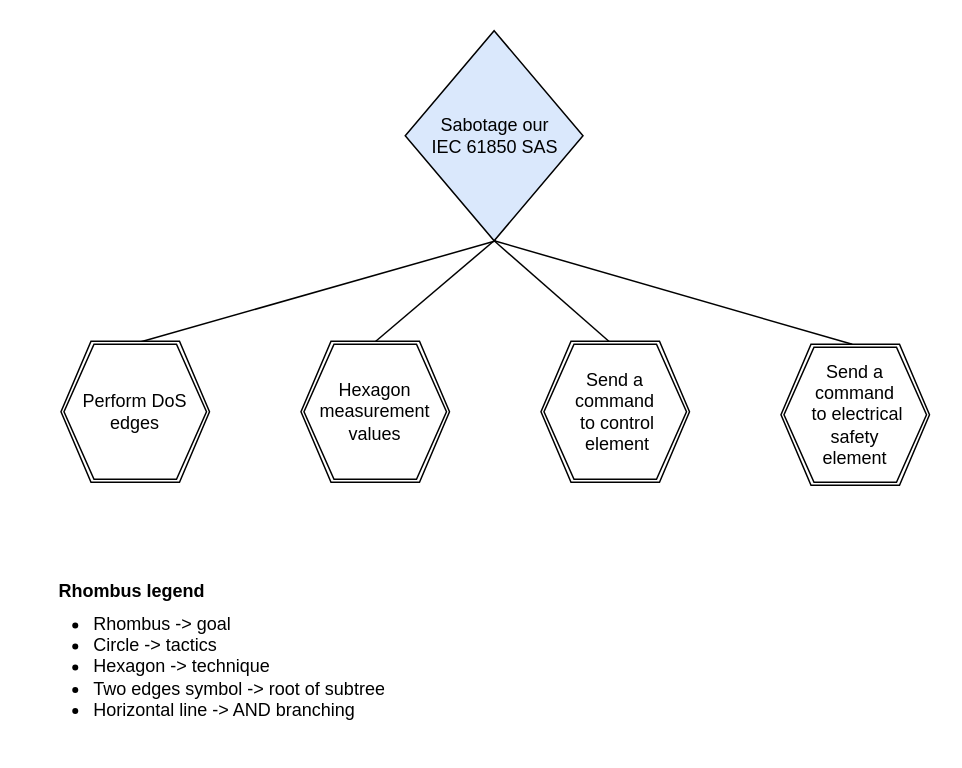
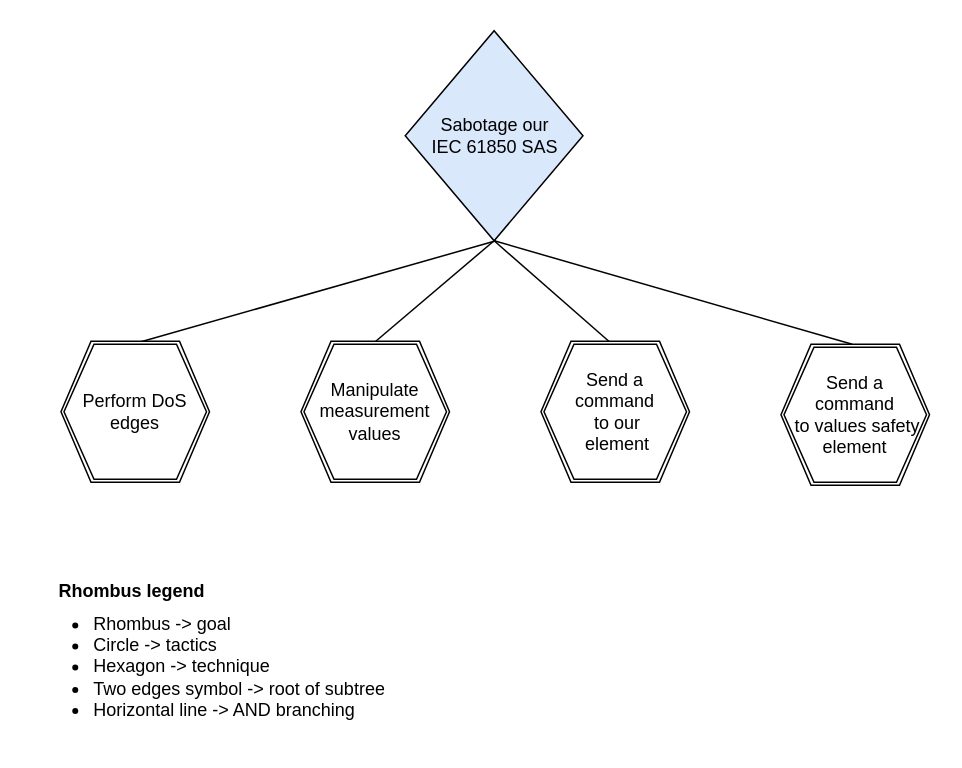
- <mxCell id="12" value="&lt;span&gt;Hexagon measurement values&lt;/span&gt;" style="shape=hexagon;perimeter=hexagonPerimeter2;whiteSpace=wrap;html=1;fixedSize=1;" parent="1" vertex="1"><mxGeometry x="202" y="229" width="95" height="90" as="geometry" /></mxCell>
+ <mxCell id="12" value="&lt;span&gt;Manipulate measurement values&lt;/span&gt;" style="shape=hexagon;perimeter=hexagonPerimeter2;whiteSpace=wrap;html=1;fixedSize=1;" parent="1" vertex="1"><mxGeometry x="202" y="229" width="95" height="90" as="geometry" /></mxCell>
- <mxCell id="14" value="&lt;span style=&quot;font-family: &amp;#34;helvetica&amp;#34;&quot;&gt;Send a&lt;/span&gt;&lt;br style=&quot;font-family: &amp;#34;helvetica&amp;#34;&quot;&gt;&lt;span style=&quot;font-family: &amp;#34;helvetica&amp;#34;&quot;&gt;command&lt;/span&gt;&lt;br style=&quot;font-family: &amp;#34;helvetica&amp;#34;&quot;&gt;&lt;span style=&quot;font-family: &amp;#34;helvetica&amp;#34;&quot;&gt;&amp;nbsp;to control&lt;/span&gt;&lt;br style=&quot;font-family: &amp;#34;helvetica&amp;#34;&quot;&gt;&lt;span style=&quot;font-family: &amp;#34;helvetica&amp;#34;&quot;&gt;&amp;nbsp;element&lt;/span&gt;" style="shape=hexagon;perimeter=hexagonPerimeter2;whiteSpace=wrap;html=1;fixedSize=1;" parent="1" vertex="1"><mxGeometry x="362" y="229" width="95" height="90" as="geometry" /></mxCell>
+ <mxCell id="14" value="&lt;span style=&quot;font-family: &amp;#34;helvetica&amp;#34;&quot;&gt;Send a&lt;/span&gt;&lt;br style=&quot;font-family: &amp;#34;helvetica&amp;#34;&quot;&gt;&lt;span style=&quot;font-family: &amp;#34;helvetica&amp;#34;&quot;&gt;command&lt;/span&gt;&lt;br style=&quot;font-family: &amp;#34;helvetica&amp;#34;&quot;&gt;&lt;span style=&quot;font-family: &amp;#34;helvetica&amp;#34;&quot;&gt;&amp;nbsp;to our&lt;/span&gt;&lt;br style=&quot;font-family: &amp;#34;helvetica&amp;#34;&quot;&gt;&lt;span style=&quot;font-family: &amp;#34;helvetica&amp;#34;&quot;&gt;&amp;nbsp;element&lt;/span&gt;" style="shape=hexagon;perimeter=hexagonPerimeter2;whiteSpace=wrap;html=1;fixedSize=1;" parent="1" vertex="1"><mxGeometry x="362" y="229" width="95" height="90" as="geometry" /></mxCell>
- <mxCell id="16" value="&lt;span style=&quot;font-family: &amp;#34;helvetica&amp;#34;&quot;&gt;Send a&lt;/span&gt;&lt;br style=&quot;font-family: &amp;#34;helvetica&amp;#34;&quot;&gt;&lt;span style=&quot;font-family: &amp;#34;helvetica&amp;#34;&quot;&gt;command&lt;/span&gt;&lt;br style=&quot;font-family: &amp;#34;helvetica&amp;#34;&quot;&gt;&lt;span style=&quot;font-family: &amp;#34;helvetica&amp;#34;&quot;&gt;&amp;nbsp;to electrical safety&lt;/span&gt;&lt;br style=&quot;font-family: &amp;#34;helvetica&amp;#34;&quot;&gt;&lt;span style=&quot;font-family: &amp;#34;helvetica&amp;#34;&quot;&gt;element&lt;/span&gt;" style="shape=hexagon;perimeter=hexagonPerimeter2;whiteSpace=wrap;html=1;fixedSize=1;" parent="1" vertex="1"><mxGeometry x="522" y="231" width="95" height="90" as="geometry" /></mxCell>
+ <mxCell id="16" value="&lt;span style=&quot;font-family: &amp;#34;helvetica&amp;#34;&quot;&gt;Send a&lt;/span&gt;&lt;br style=&quot;font-family: &amp;#34;helvetica&amp;#34;&quot;&gt;&lt;span style=&quot;font-family: &amp;#34;helvetica&amp;#34;&quot;&gt;command&lt;/span&gt;&lt;br style=&quot;font-family: &amp;#34;helvetica&amp;#34;&quot;&gt;&lt;span style=&quot;font-family: &amp;#34;helvetica&amp;#34;&quot;&gt;&amp;nbsp;to values safety&lt;/span&gt;&lt;br style=&quot;font-family: &amp;#34;helvetica&amp;#34;&quot;&gt;&lt;span style=&quot;font-family: &amp;#34;helvetica&amp;#34;&quot;&gt;element&lt;/span&gt;" style="shape=hexagon;perimeter=hexagonPerimeter2;whiteSpace=wrap;html=1;fixedSize=1;" parent="1" vertex="1"><mxGeometry x="522" y="231" width="95" height="90" as="geometry" /></mxCell>
